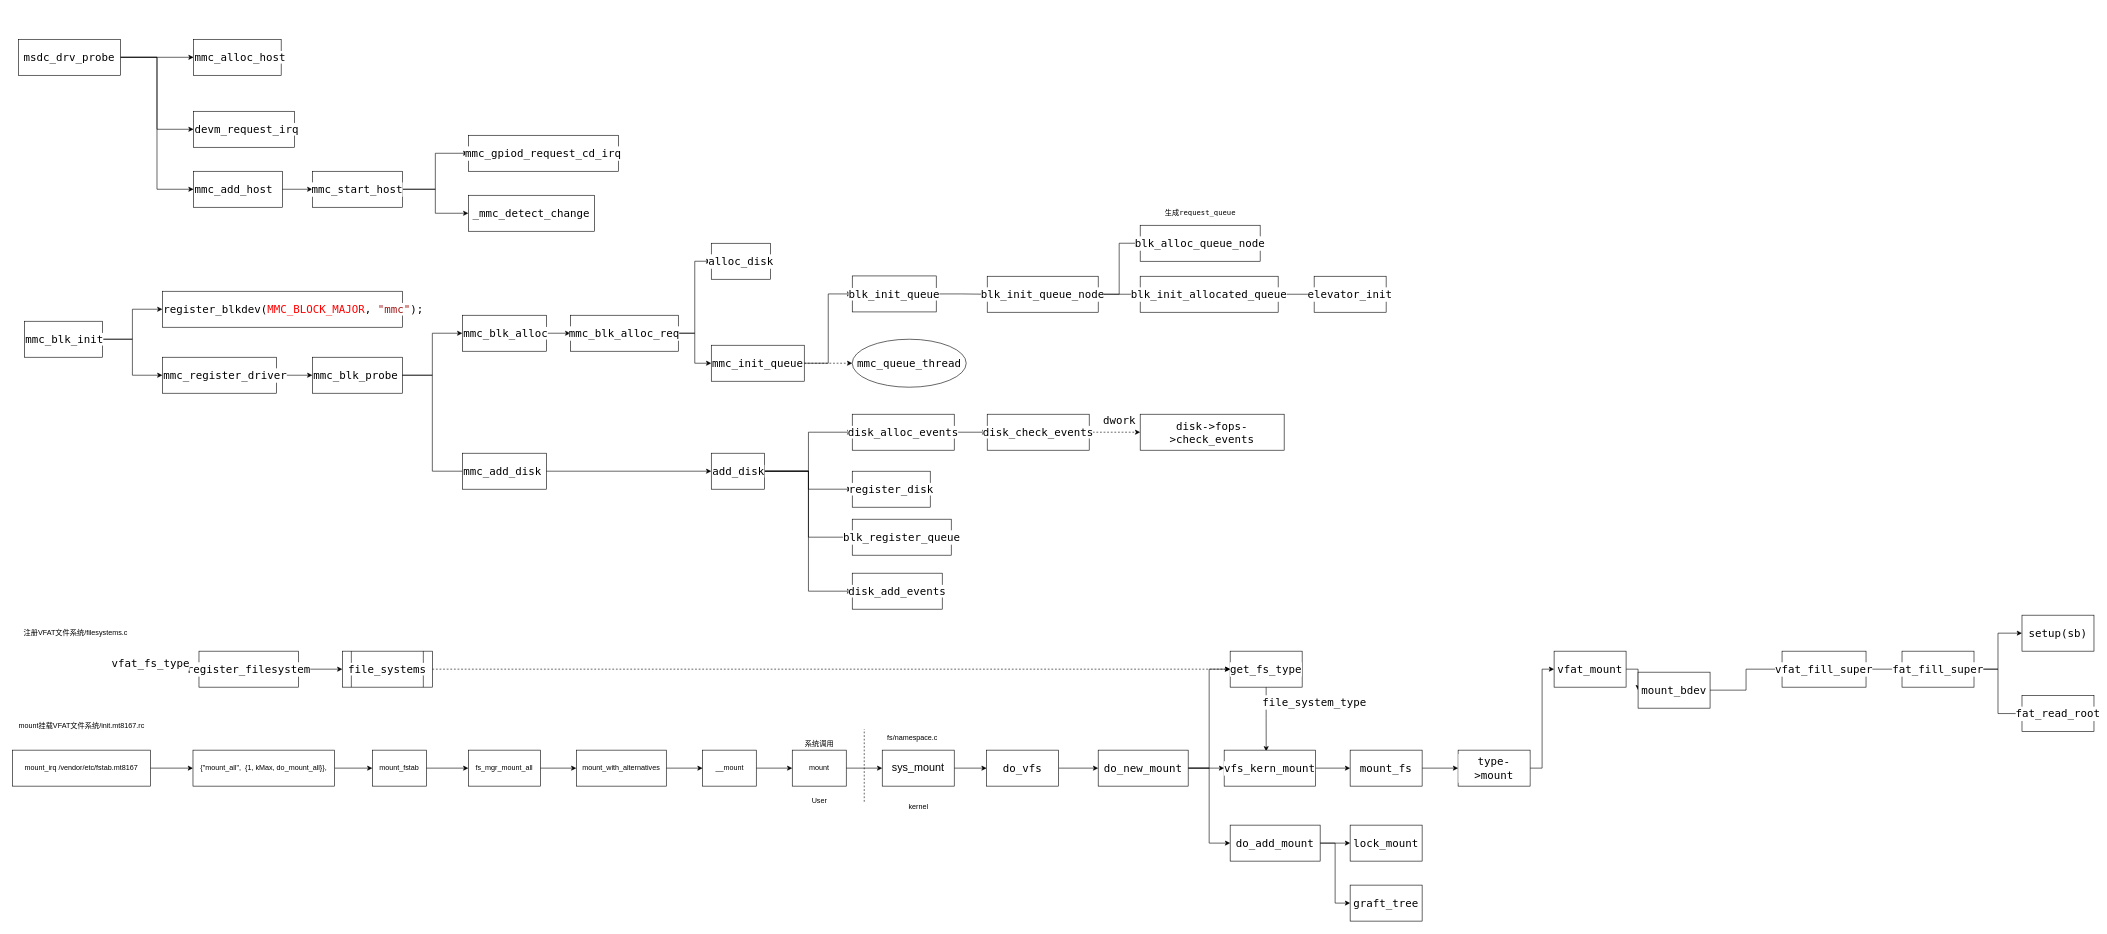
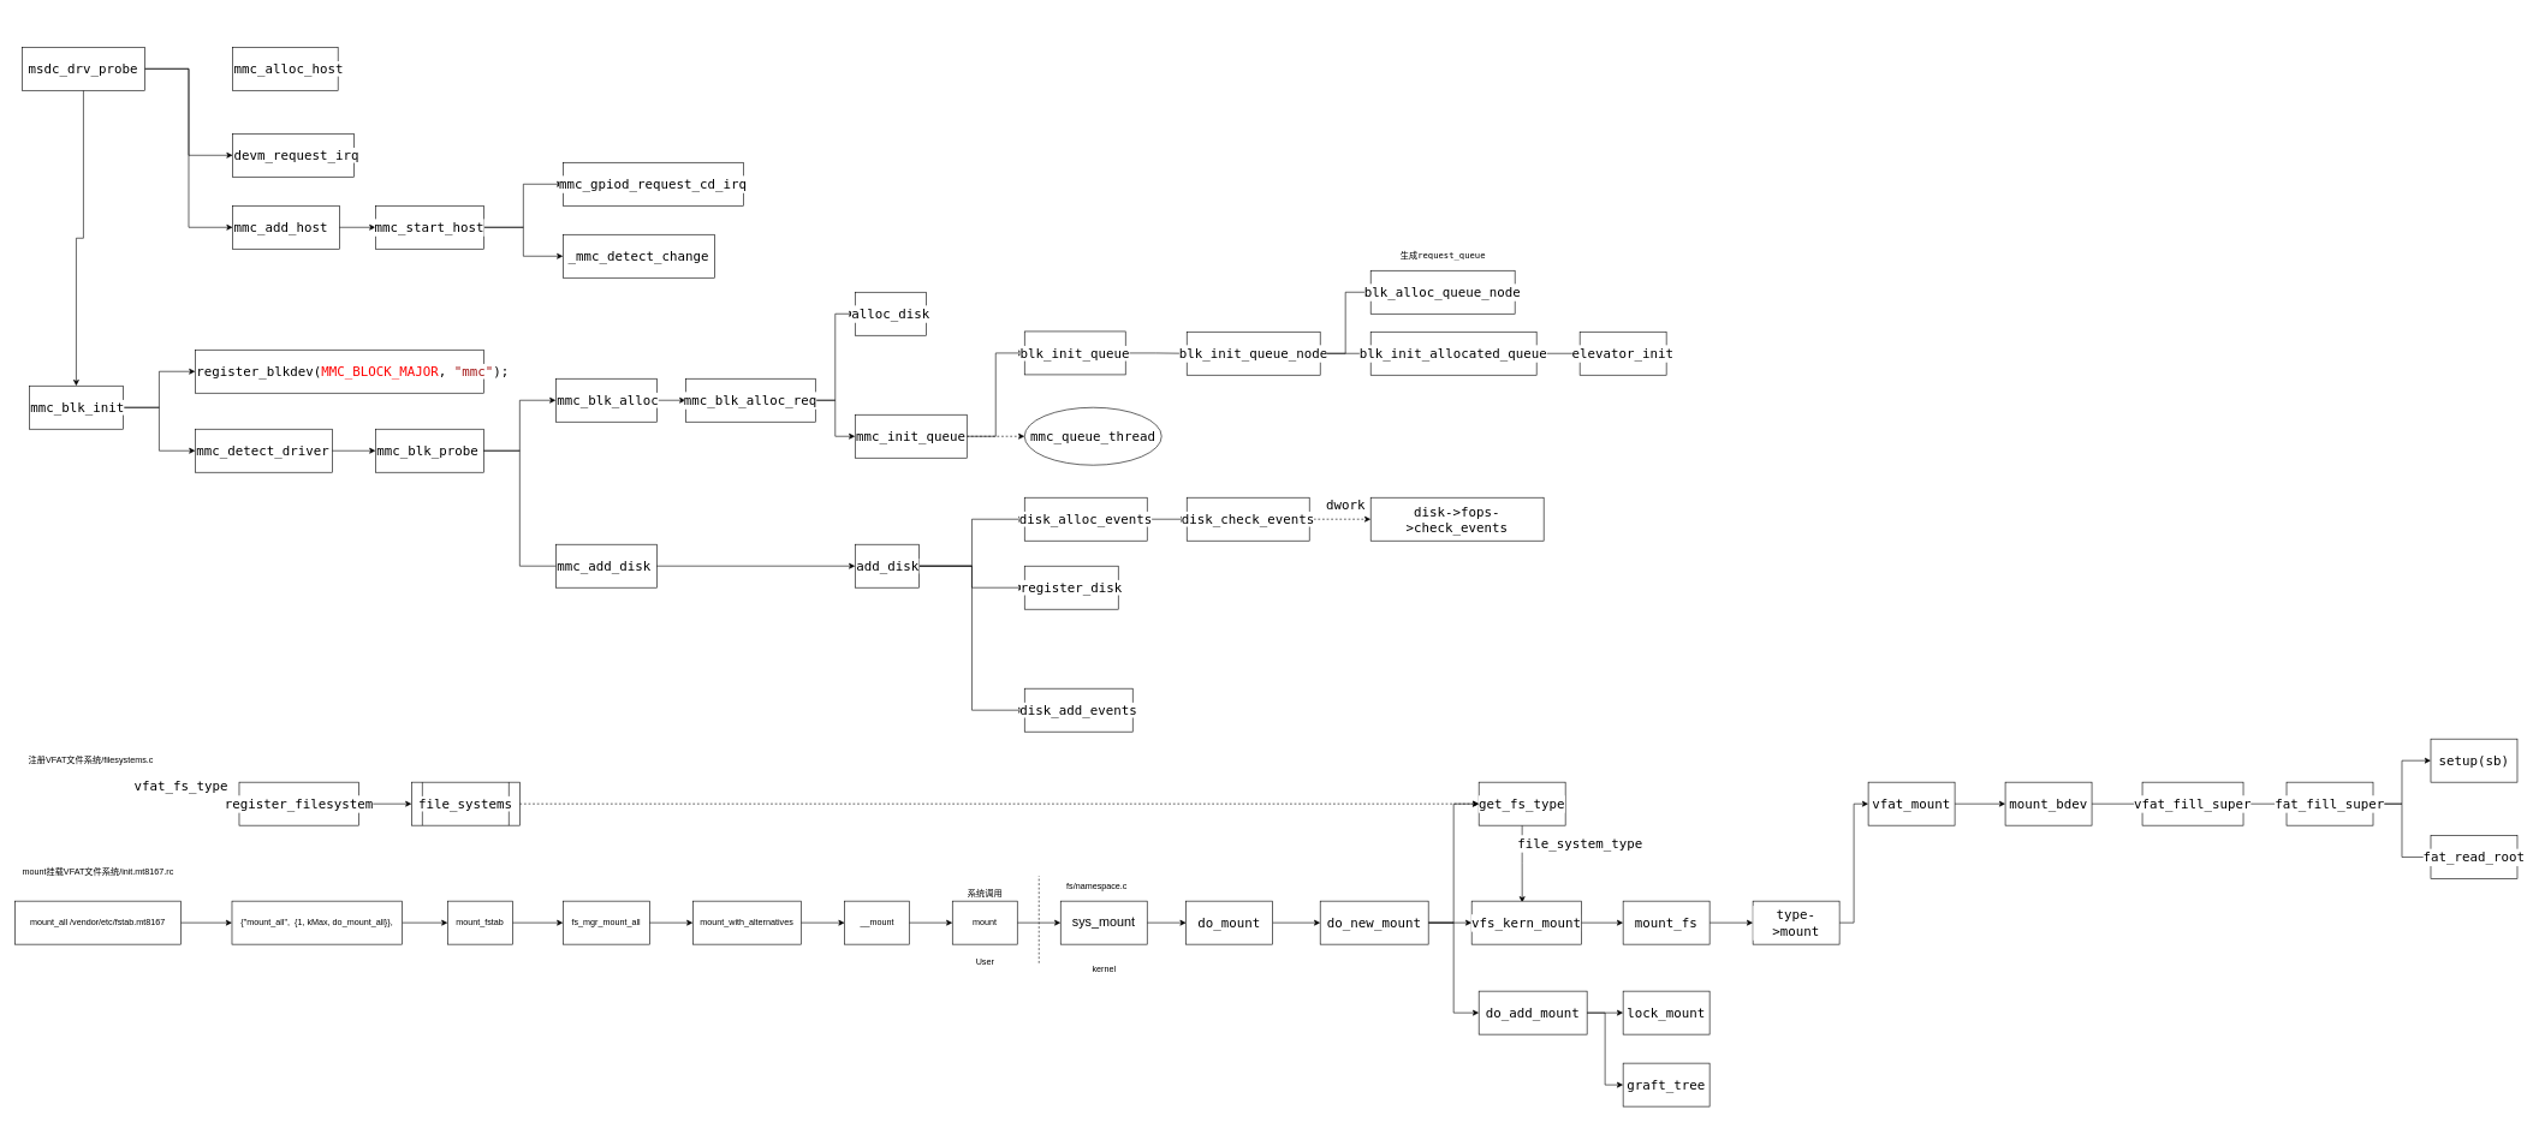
- <mxCell id="3" style="edgeStyle=orthogonalEdgeStyle;rounded=0;orthogonalLoop=1;jettySize=auto;html=1;entryX=0;entryY=0.5;entryDx=0;entryDy=0;strokeWidth=1;" parent="1" source="6" target="8" edge="1"><mxGeometry relative="1" as="geometry" /></mxCell>
+ <mxCell id="3" style="edgeStyle=orthogonalEdgeStyle;rounded=0;orthogonalLoop=1;jettySize=auto;html=1;strokeWidth=1;" parent="1" source="6" target="14" edge="1"><mxGeometry relative="1" as="geometry" /></mxCell>
- <mxCell id="18" value="&lt;div style=&quot;background-color: rgb(255 , 255 , 255) ; font-family: &amp;#34;droid sans mono&amp;#34; , monospace , monospace , &amp;#34;droid sans fallback&amp;#34; ; font-size: 18px ; line-height: 24px&quot;&gt;mmc_register_driver&lt;/div&gt;" style="rounded=0;whiteSpace=wrap;html=1;fillColor=none;gradientColor=none;align=left;strokeWidth=1;" parent="1" vertex="1"><mxGeometry x="270" y="595" width="190" height="60" as="geometry" /></mxCell>
+ <mxCell id="18" value="&lt;div style=&quot;background-color: rgb(255 , 255 , 255) ; font-family: &amp;#34;droid sans mono&amp;#34; , monospace , monospace , &amp;#34;droid sans fallback&amp;#34; ; font-size: 18px ; line-height: 24px&quot;&gt;mmc_detect_driver&lt;/div&gt;" style="rounded=0;whiteSpace=wrap;html=1;fillColor=none;gradientColor=none;align=left;strokeWidth=1;" parent="1" vertex="1"><mxGeometry x="270" y="595" width="190" height="60" as="geometry" /></mxCell>
- <mxCell id="29" style="edgeStyle=orthogonalEdgeStyle;rounded=0;orthogonalLoop=1;jettySize=auto;html=1;entryX=0;entryY=0.5;entryDx=0;entryDy=0;strokeWidth=1;" parent="1" source="30" target="39" edge="1"><mxGeometry relative="1" as="geometry" /></mxCell>
- <mxCell id="39" value="&lt;div style=&quot;background-color: rgb(255 , 255 , 255) ; font-family: &amp;#34;droid sans mono&amp;#34; , monospace , monospace , &amp;#34;droid sans fallback&amp;#34; ; font-size: 18px ; line-height: 24px&quot;&gt;blk_register_queue&lt;/div&gt;" style="rounded=0;whiteSpace=wrap;html=1;strokeWidth=1;" parent="1" vertex="1"><mxGeometry x="1420" y="865" width="165" height="60" as="geometry" /></mxCell>
- <mxCell id="65" value="&lt;div style=&quot;background-color: rgb(255 , 255 , 255) ; font-family: &amp;#34;droid sans mono&amp;#34; , monospace , monospace , &amp;#34;droid sans fallback&amp;#34; ; font-size: 18px ; line-height: 24px&quot;&gt;vfat_fs_type&lt;/div&gt;" style="text;html=1;align=center;verticalAlign=middle;resizable=0;points=[];autosize=1;strokeColor=none;strokeWidth=1;" vertex="1" parent="1"><mxGeometry x="190" y="1090" width="120" height="30" as="geometry" /></mxCell>
+ <mxCell id="65" value="&lt;div style=&quot;background-color: rgb(255 , 255 , 255) ; font-family: &amp;#34;droid sans mono&amp;#34; , monospace , monospace , &amp;#34;droid sans fallback&amp;#34; ; font-size: 18px ; line-height: 24px&quot;&gt;vfat_fs_type&lt;/div&gt;" style="text;html=1;align=center;verticalAlign=middle;resizable=0;points=[];autosize=1;strokeColor=none;strokeWidth=1;" vertex="1" parent="1"><mxGeometry x="190" y="1075" width="120" height="30" as="geometry" /></mxCell>
- <mxCell id="110" value="&lt;div style=&quot;background-color: rgb(255 , 255 , 255) ; font-family: &amp;#34;droid sans mono&amp;#34; , monospace , monospace , &amp;#34;droid sans fallback&amp;#34; ; font-size: 18px ; line-height: 24px&quot;&gt;mount_bdev&lt;/div&gt;" style="whiteSpace=wrap;html=1;fontSize=12;strokeWidth=1;" vertex="1" parent="1"><mxGeometry x="2730" y="1120" width="120" height="60" as="geometry" /></mxCell>
+ <mxCell id="110" value="&lt;div style=&quot;background-color: rgb(255 , 255 , 255) ; font-family: &amp;#34;droid sans mono&amp;#34; , monospace , monospace , &amp;#34;droid sans fallback&amp;#34; ; font-size: 18px ; line-height: 24px&quot;&gt;mount_bdev&lt;/div&gt;" style="whiteSpace=wrap;html=1;fontSize=12;strokeWidth=1;" vertex="1" parent="1"><mxGeometry x="2780" y="1085" width="120" height="60" as="geometry" /></mxCell>
- <mxCell id="72" value="&lt;span style=&quot;text-align: left&quot;&gt;mount_irq /vendor/etc/fstab.mt8167&lt;/span&gt;" style="rounded=0;whiteSpace=wrap;html=1;strokeWidth=1;" vertex="1" parent="1"><mxGeometry x="20" y="1250" width="230" height="60" as="geometry" /></mxCell>
+ <mxCell id="72" value="&lt;span style=&quot;text-align: left&quot;&gt;mount_all /vendor/etc/fstab.mt8167&lt;/span&gt;" style="rounded=0;whiteSpace=wrap;html=1;strokeWidth=1;" vertex="1" parent="1"><mxGeometry x="20" y="1250" width="230" height="60" as="geometry" /></mxCell>
- <mxCell id="93" value="&lt;div style=&quot;background-color: rgb(255 , 255 , 255) ; font-family: &amp;#34;droid sans mono&amp;#34; , monospace , monospace , &amp;#34;droid sans fallback&amp;#34; ; font-size: 18px ; line-height: 24px&quot;&gt;do_vfs&lt;/div&gt;" style="rounded=0;whiteSpace=wrap;html=1;fontSize=12;strokeWidth=1;" vertex="1" parent="1"><mxGeometry x="1644" y="1250" width="120" height="60" as="geometry" /></mxCell>
+ <mxCell id="93" value="&lt;div style=&quot;background-color: rgb(255 , 255 , 255) ; font-family: &amp;#34;droid sans mono&amp;#34; , monospace , monospace , &amp;#34;droid sans fallback&amp;#34; ; font-size: 18px ; line-height: 24px&quot;&gt;do_mount&lt;/div&gt;" style="rounded=0;whiteSpace=wrap;html=1;fontSize=12;strokeWidth=1;" vertex="1" parent="1"><mxGeometry x="1644" y="1250" width="120" height="60" as="geometry" /></mxCell>
